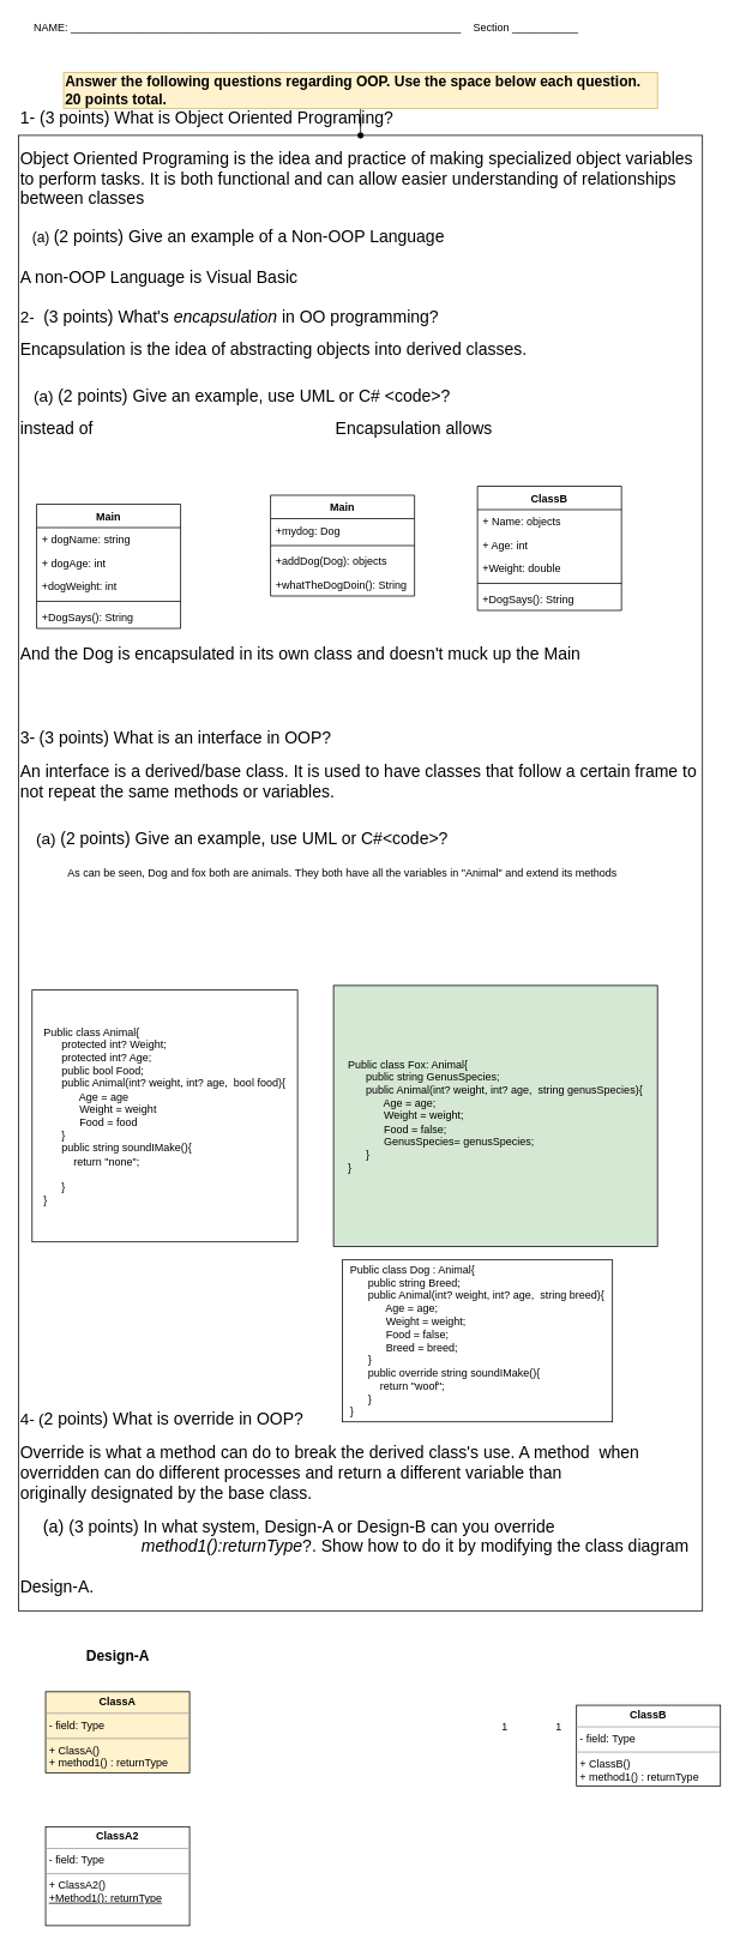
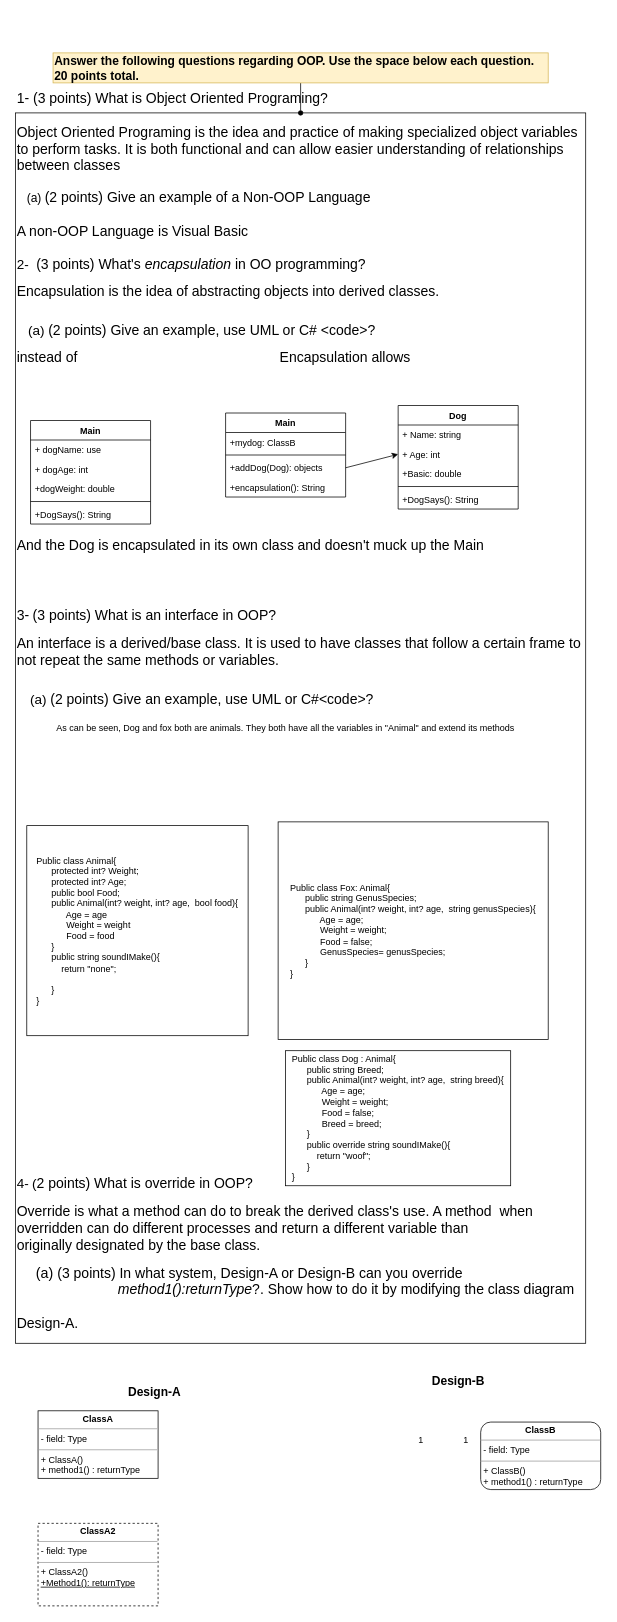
- <mxCell id="12" value="NAME: _________________________________________________________________&amp;nbsp; &amp;nbsp; Section ___________" style="text;html=1;align=left;verticalAlign=middle;resizable=0;points=[];autosize=1;" vertex="1" parent="1"><mxGeometry x="35" y="20" width="620" height="20" as="geometry" /></mxCell>
- <mxCell id="11" value="Answer the following questions regarding OOP. Use the space below each question.&lt;br&gt;20 points total.&lt;br&gt;" style="text;html=1;align=left;verticalAlign=middle;resizable=0;points=[];autosize=1;fontSize=16;fontStyle=1;fillColor=#fff2cc;strokeColor=#d6b656;" vertex="1" parent="1"><mxGeometry x="70" y="80" width="660" height="40" as="geometry" /></mxCell>
+ <mxCell id="11" value="Answer the following questions regarding OOP. Use the space below each question.&lt;br&gt;20 points total.&lt;br&gt;" style="text;html=1;align=left;verticalAlign=middle;resizable=0;points=[];autosize=1;fontSize=16;fontStyle=1;fillColor=#fff2cc;strokeColor=#d6b656;" vertex="1" parent="1"><mxGeometry x="70" y="70" width="660" height="40" as="geometry" /></mxCell>
- <mxCell id="24" value="ClassB" style="swimlane;fontStyle=1;align=center;verticalAlign=top;childLayout=stackLayout;horizontal=1;startSize=26;horizontalStack=0;resizeParent=1;resizeParentMax=0;resizeLast=0;collapsible=1;marginBottom=0;" vertex="1" parent="1"><mxGeometry x="530" y="540" width="160" height="138" as="geometry" /></mxCell>
+ <mxCell id="24" value="Dog" style="swimlane;fontStyle=1;align=center;verticalAlign=top;childLayout=stackLayout;horizontal=1;startSize=26;horizontalStack=0;resizeParent=1;resizeParentMax=0;resizeLast=0;collapsible=1;marginBottom=0;" vertex="1" parent="1"><mxGeometry x="530" y="540" width="160" height="138" as="geometry" /></mxCell>
- <mxCell id="25" value="+ Name: objects" style="text;strokeColor=none;fillColor=none;align=left;verticalAlign=top;spacingLeft=4;spacingRight=4;overflow=hidden;rotatable=0;points=[[0,0.5],[1,0.5]];portConstraint=eastwest;" vertex="1" parent="24"><mxGeometry y="26" width="160" height="26" as="geometry" /></mxCell>
+ <mxCell id="25" value="+ Name: string" style="text;strokeColor=none;fillColor=none;align=left;verticalAlign=top;spacingLeft=4;spacingRight=4;overflow=hidden;rotatable=0;points=[[0,0.5],[1,0.5]];portConstraint=eastwest;" vertex="1" parent="24"><mxGeometry y="26" width="160" height="26" as="geometry" /></mxCell>
- <mxCell id="20" value="+mydog: Dog" style="text;strokeColor=none;fillColor=none;align=left;verticalAlign=top;spacingLeft=4;spacingRight=4;overflow=hidden;rotatable=0;points=[[0,0.5],[1,0.5]];portConstraint=eastwest;" vertex="1" parent="19"><mxGeometry y="26" width="160" height="26" as="geometry" /></mxCell>
+ <mxCell id="20" value="+mydog: ClassB" style="text;strokeColor=none;fillColor=none;align=left;verticalAlign=top;spacingLeft=4;spacingRight=4;overflow=hidden;rotatable=0;points=[[0,0.5],[1,0.5]];portConstraint=eastwest;" vertex="1" parent="19"><mxGeometry y="26" width="160" height="26" as="geometry" /></mxCell>
- <mxCell id="14" value="+ dogName: string" style="text;strokeColor=none;fillColor=none;align=left;verticalAlign=top;spacingLeft=4;spacingRight=4;overflow=hidden;rotatable=0;points=[[0,0.5],[1,0.5]];portConstraint=eastwest;" vertex="1" parent="13"><mxGeometry y="26" width="160" height="26" as="geometry" /></mxCell>
+ <mxCell id="14" value="+ dogName: use" style="text;strokeColor=none;fillColor=none;align=left;verticalAlign=top;spacingLeft=4;spacingRight=4;overflow=hidden;rotatable=0;points=[[0,0.5],[1,0.5]];portConstraint=eastwest;" vertex="1" parent="13"><mxGeometry y="26" width="160" height="26" as="geometry" /></mxCell>
+ <mxCell id="30" value="" style="endArrow=classic;html=1;entryX=0;entryY=0.5;entryDx=0;entryDy=0;exitX=1;exitY=0.5;exitDx=0;exitDy=0;" edge="1" parent="1" source="22" target="26"><mxGeometry width="50" height="50" relative="1" as="geometry"><mxPoint x="440" y="654" as="sourcePoint" /><mxPoint x="490" y="604" as="targetPoint" /></mxGeometry></mxCell>
- <mxCell id="27" value="+Weight: double" style="text;strokeColor=none;fillColor=none;align=left;verticalAlign=top;spacingLeft=4;spacingRight=4;overflow=hidden;rotatable=0;points=[[0,0.5],[1,0.5]];portConstraint=eastwest;" vertex="1" parent="24"><mxGeometry y="78" width="160" height="26" as="geometry" /></mxCell>
+ <mxCell id="27" value="+Basic: double" style="text;strokeColor=none;fillColor=none;align=left;verticalAlign=top;spacingLeft=4;spacingRight=4;overflow=hidden;rotatable=0;points=[[0,0.5],[1,0.5]];portConstraint=eastwest;" vertex="1" parent="24"><mxGeometry y="78" width="160" height="26" as="geometry" /></mxCell>
- <mxCell id="23" value="+whatTheDogDoin(): String" style="text;strokeColor=none;fillColor=none;align=left;verticalAlign=top;spacingLeft=4;spacingRight=4;overflow=hidden;rotatable=0;points=[[0,0.5],[1,0.5]];portConstraint=eastwest;" vertex="1" parent="19"><mxGeometry y="86" width="160" height="26" as="geometry" /></mxCell>
+ <mxCell id="23" value="+encapsulation(): String" style="text;strokeColor=none;fillColor=none;align=left;verticalAlign=top;spacingLeft=4;spacingRight=4;overflow=hidden;rotatable=0;points=[[0,0.5],[1,0.5]];portConstraint=eastwest;" vertex="1" parent="19"><mxGeometry y="86" width="160" height="26" as="geometry" /></mxCell>
- <mxCell id="16" value="+dogWeight: int" style="text;strokeColor=none;fillColor=none;align=left;verticalAlign=top;spacingLeft=4;spacingRight=4;overflow=hidden;rotatable=0;points=[[0,0.5],[1,0.5]];portConstraint=eastwest;" vertex="1" parent="13"><mxGeometry y="78" width="160" height="26" as="geometry" /></mxCell>
+ <mxCell id="16" value="+dogWeight: double" style="text;strokeColor=none;fillColor=none;align=left;verticalAlign=top;spacingLeft=4;spacingRight=4;overflow=hidden;rotatable=0;points=[[0,0.5],[1,0.5]];portConstraint=eastwest;" vertex="1" parent="13"><mxGeometry y="78" width="160" height="26" as="geometry" /></mxCell>
- <mxCell id="34" value="&lt;div style=&quot;text-align: left&quot;&gt;&lt;div&gt;Public class Fox: Animal{&lt;/div&gt;&lt;div&gt;&amp;nbsp; &amp;nbsp; &amp;nbsp; public string GenusSpecies;&lt;/div&gt;&lt;div&gt;&amp;nbsp; &amp;nbsp; &amp;nbsp; public Animal(int? weight, int? age,&amp;nbsp; string genusSpecies){&lt;/div&gt;&lt;div&gt;&amp;nbsp; &amp;nbsp; &amp;nbsp; &amp;nbsp; &amp;nbsp; &amp;nbsp; Age = age;&lt;/div&gt;&lt;div&gt;&amp;nbsp; &amp;nbsp; &amp;nbsp; &amp;nbsp; &amp;nbsp; &amp;nbsp; Weight = weight;&lt;/div&gt;&lt;div&gt;&amp;nbsp; &amp;nbsp; &amp;nbsp; &amp;nbsp; &amp;nbsp; &amp;nbsp; Food = false;&lt;/div&gt;&lt;div&gt;&amp;nbsp; &amp;nbsp; &amp;nbsp; &amp;nbsp; &amp;nbsp; &amp;nbsp; GenusSpecies= genusSpecies;&lt;/div&gt;&lt;div&gt;&amp;nbsp; &amp;nbsp; &amp;nbsp; }&lt;/div&gt;&lt;div&gt;}&lt;/div&gt;&lt;/div&gt;" style="rounded=0;whiteSpace=wrap;html=1;fillColor=#d5e8d4;" vertex="1" parent="1"><mxGeometry x="370" y="1095" width="360" height="290" as="geometry" /></mxCell>
+ <mxCell id="34" value="&lt;div style=&quot;text-align: left&quot;&gt;&lt;div&gt;Public class Fox: Animal{&lt;/div&gt;&lt;div&gt;&amp;nbsp; &amp;nbsp; &amp;nbsp; public string GenusSpecies;&lt;/div&gt;&lt;div&gt;&amp;nbsp; &amp;nbsp; &amp;nbsp; public Animal(int? weight, int? age,&amp;nbsp; string genusSpecies){&lt;/div&gt;&lt;div&gt;&amp;nbsp; &amp;nbsp; &amp;nbsp; &amp;nbsp; &amp;nbsp; &amp;nbsp; Age = age;&lt;/div&gt;&lt;div&gt;&amp;nbsp; &amp;nbsp; &amp;nbsp; &amp;nbsp; &amp;nbsp; &amp;nbsp; Weight = weight;&lt;/div&gt;&lt;div&gt;&amp;nbsp; &amp;nbsp; &amp;nbsp; &amp;nbsp; &amp;nbsp; &amp;nbsp; Food = false;&lt;/div&gt;&lt;div&gt;&amp;nbsp; &amp;nbsp; &amp;nbsp; &amp;nbsp; &amp;nbsp; &amp;nbsp; GenusSpecies= genusSpecies;&lt;/div&gt;&lt;div&gt;&amp;nbsp; &amp;nbsp; &amp;nbsp; }&lt;/div&gt;&lt;div&gt;}&lt;/div&gt;&lt;/div&gt;" style="rounded=0;whiteSpace=wrap;html=1;" vertex="1" parent="1"><mxGeometry x="370" y="1095" width="360" height="290" as="geometry" /></mxCell>
- <mxCell id="8" value="Design-A" style="text;html=1;align=center;verticalAlign=middle;resizable=0;points=[];autosize=1;fontSize=16;fontStyle=1" vertex="1" parent="1"><mxGeometry x="85" y="1830" width="90" height="20" as="geometry" /></mxCell>
+ <mxCell id="8" value="Design-A" style="text;html=1;align=center;verticalAlign=middle;resizable=0;points=[];autosize=1;fontSize=16;fontStyle=1" vertex="1" parent="1"><mxGeometry x="160" y="1845" width="90" height="20" as="geometry" /></mxCell>
+ <mxCell id="9" value="Design-B" style="text;html=1;align=center;verticalAlign=middle;resizable=0;points=[];autosize=1;fontSize=16;fontStyle=1" vertex="1" parent="1"><mxGeometry x="565" y="1830" width="90" height="20" as="geometry" /></mxCell>
- <mxCell id="3" value="&lt;p style=&quot;margin: 0px ; margin-top: 4px ; text-align: center&quot;&gt;&lt;b&gt;ClassA&lt;/b&gt;&lt;/p&gt;&lt;hr size=&quot;1&quot;&gt;&lt;p style=&quot;margin: 0px ; margin-left: 4px&quot;&gt;- field: Type&lt;/p&gt;&lt;hr size=&quot;1&quot;&gt;&lt;p style=&quot;margin: 0px ; margin-left: 4px&quot;&gt;+ ClassA()&lt;/p&gt;&lt;p style=&quot;margin: 0px ; margin-left: 4px&quot;&gt;+ method1() : returnType&lt;/p&gt;" style="verticalAlign=top;align=left;overflow=fill;fontSize=12;fontFamily=Helvetica;html=1;fillColor=#fff2cc;" vertex="1" parent="1"><mxGeometry x="50" y="1880" width="160" height="90" as="geometry" /></mxCell>
+ <mxCell id="3" value="&lt;p style=&quot;margin: 0px ; margin-top: 4px ; text-align: center&quot;&gt;&lt;b&gt;ClassA&lt;/b&gt;&lt;/p&gt;&lt;hr size=&quot;1&quot;&gt;&lt;p style=&quot;margin: 0px ; margin-left: 4px&quot;&gt;- field: Type&lt;/p&gt;&lt;hr size=&quot;1&quot;&gt;&lt;p style=&quot;margin: 0px ; margin-left: 4px&quot;&gt;+ ClassA()&lt;/p&gt;&lt;p style=&quot;margin: 0px ; margin-left: 4px&quot;&gt;+ method1() : returnType&lt;/p&gt;" style="verticalAlign=top;align=left;overflow=fill;fontSize=12;fontFamily=Helvetica;html=1;" vertex="1" parent="1"><mxGeometry x="50" y="1880" width="160" height="90" as="geometry" /></mxCell>
- <mxCell id="5" value="&lt;p style=&quot;margin: 0px ; margin-top: 4px ; text-align: center&quot;&gt;&lt;b&gt;ClassB&lt;/b&gt;&lt;/p&gt;&lt;hr size=&quot;1&quot;&gt;&lt;p style=&quot;margin: 0px ; margin-left: 4px&quot;&gt;- field: Type&lt;/p&gt;&lt;hr size=&quot;1&quot;&gt;&lt;p style=&quot;margin: 0px ; margin-left: 4px&quot;&gt;+ ClassB()&lt;/p&gt;&lt;p style=&quot;margin: 0px ; margin-left: 4px&quot;&gt;+ method1() : returnType&lt;/p&gt;" style="verticalAlign=top;align=left;overflow=fill;fontSize=12;fontFamily=Helvetica;html=1;" vertex="1" parent="1"><mxGeometry x="640" y="1895" width="160" height="90" as="geometry" /></mxCell>
+ <mxCell id="5" value="&lt;p style=&quot;margin: 0px ; margin-top: 4px ; text-align: center&quot;&gt;&lt;b&gt;ClassB&lt;/b&gt;&lt;/p&gt;&lt;hr size=&quot;1&quot;&gt;&lt;p style=&quot;margin: 0px ; margin-left: 4px&quot;&gt;- field: Type&lt;/p&gt;&lt;hr size=&quot;1&quot;&gt;&lt;p style=&quot;margin: 0px ; margin-left: 4px&quot;&gt;+ ClassB()&lt;/p&gt;&lt;p style=&quot;margin: 0px ; margin-left: 4px&quot;&gt;+ method1() : returnType&lt;/p&gt;" style="verticalAlign=top;align=left;overflow=fill;fontSize=12;fontFamily=Helvetica;html=1;rounded=1;" vertex="1" parent="1"><mxGeometry x="640" y="1895" width="160" height="90" as="geometry" /></mxCell>
- <mxCell id="4" value="&lt;p style=&quot;margin: 0px ; margin-top: 4px ; text-align: center&quot;&gt;&lt;b&gt;ClassA2&lt;/b&gt;&lt;/p&gt;&lt;hr size=&quot;1&quot;&gt;&lt;p style=&quot;margin: 0px ; margin-left: 4px&quot;&gt;- field: Type&lt;/p&gt;&lt;hr size=&quot;1&quot;&gt;&lt;p style=&quot;margin: 0px ; margin-left: 4px&quot;&gt;+ ClassA2()&lt;/p&gt;&lt;p style=&quot;margin: 0px ; margin-left: 4px&quot;&gt;&lt;u&gt;+Method1(): returnType&lt;/u&gt;&lt;/p&gt;" style="verticalAlign=top;align=left;overflow=fill;fontSize=12;fontFamily=Helvetica;html=1;" vertex="1" parent="1"><mxGeometry x="50" y="2030" width="160" height="110" as="geometry" /></mxCell>
+ <mxCell id="4" value="&lt;p style=&quot;margin: 0px ; margin-top: 4px ; text-align: center&quot;&gt;&lt;b&gt;ClassA2&lt;/b&gt;&lt;/p&gt;&lt;hr size=&quot;1&quot;&gt;&lt;p style=&quot;margin: 0px ; margin-left: 4px&quot;&gt;- field: Type&lt;/p&gt;&lt;hr size=&quot;1&quot;&gt;&lt;p style=&quot;margin: 0px ; margin-left: 4px&quot;&gt;+ ClassA2()&lt;/p&gt;&lt;p style=&quot;margin: 0px ; margin-left: 4px&quot;&gt;&lt;u&gt;+Method1(): returnType&lt;/u&gt;&lt;/p&gt;" style="verticalAlign=top;align=left;overflow=fill;fontSize=12;fontFamily=Helvetica;html=1;dashed=1;" vertex="1" parent="1"><mxGeometry x="50" y="2030" width="160" height="110" as="geometry" /></mxCell>
